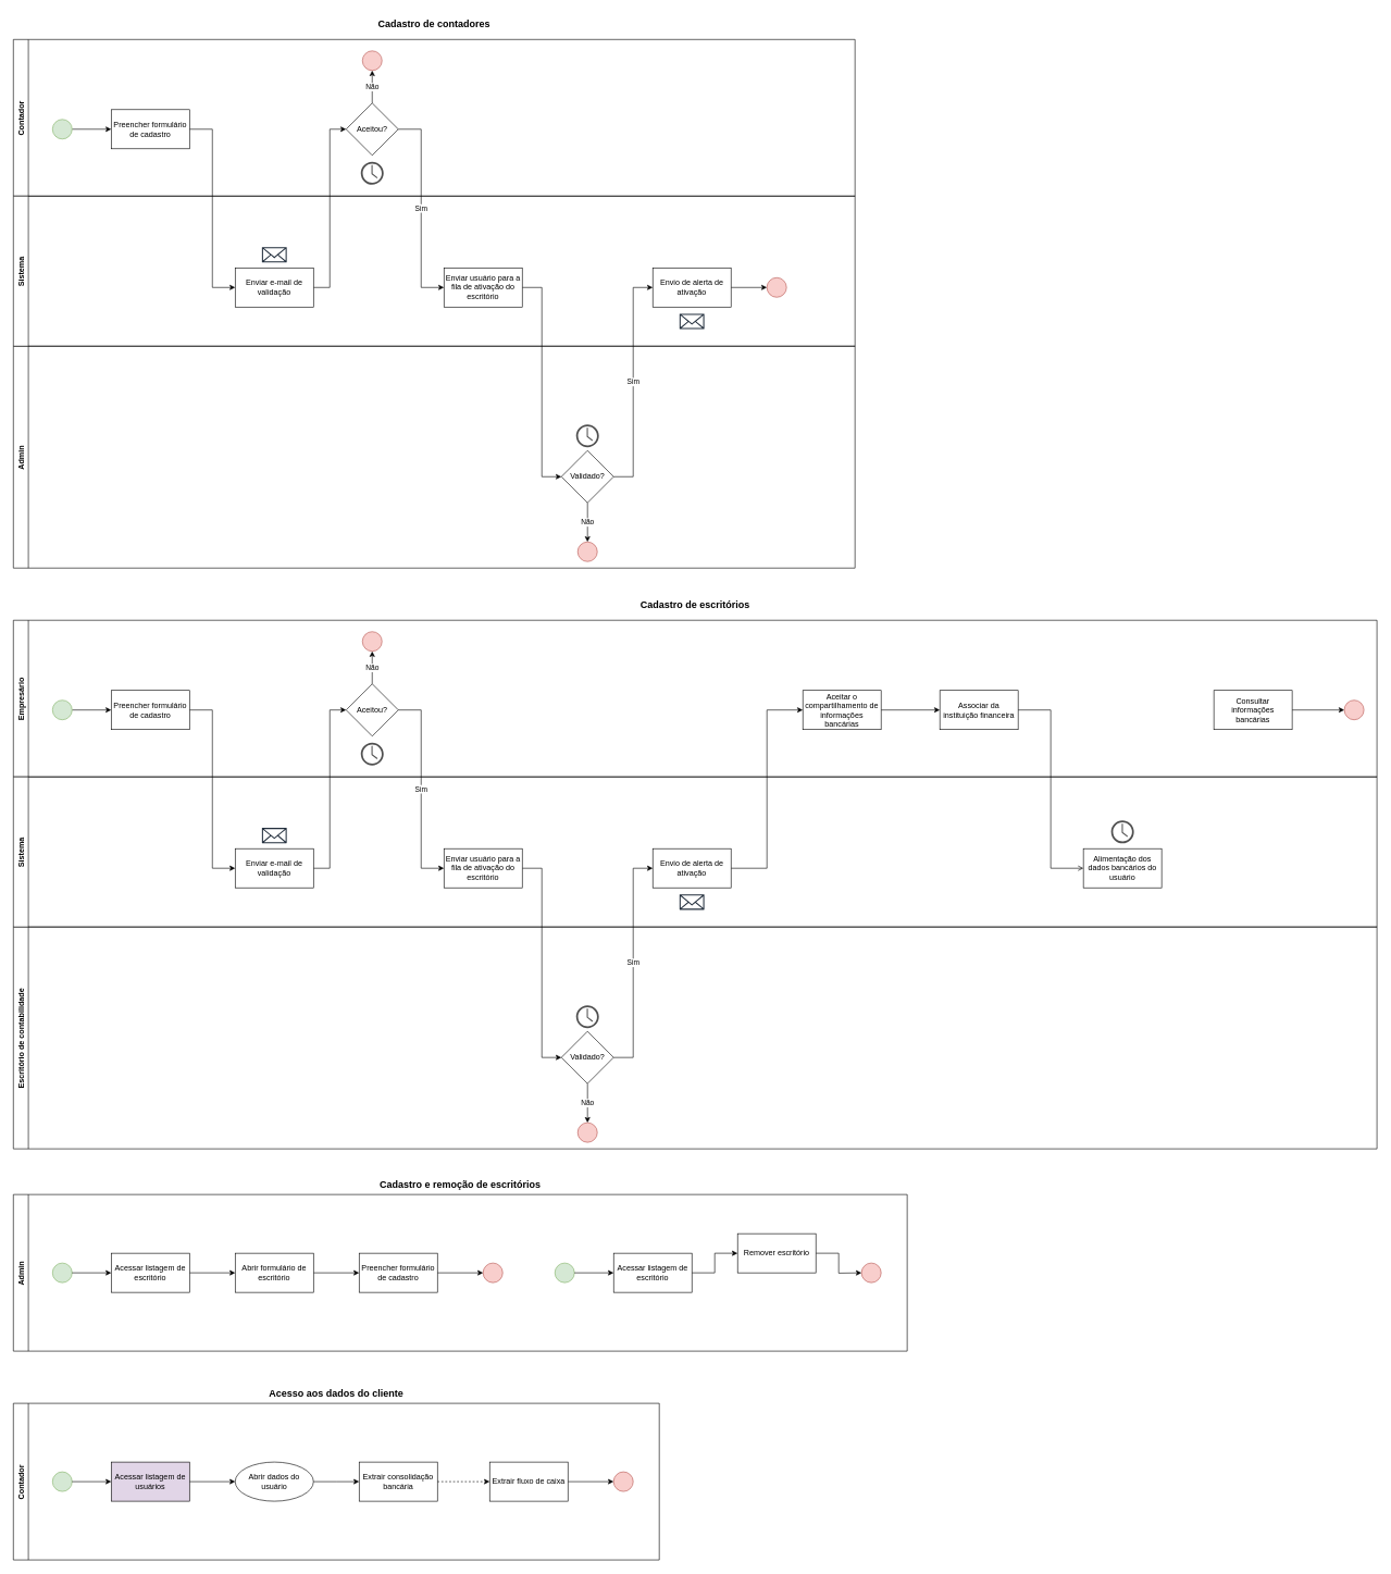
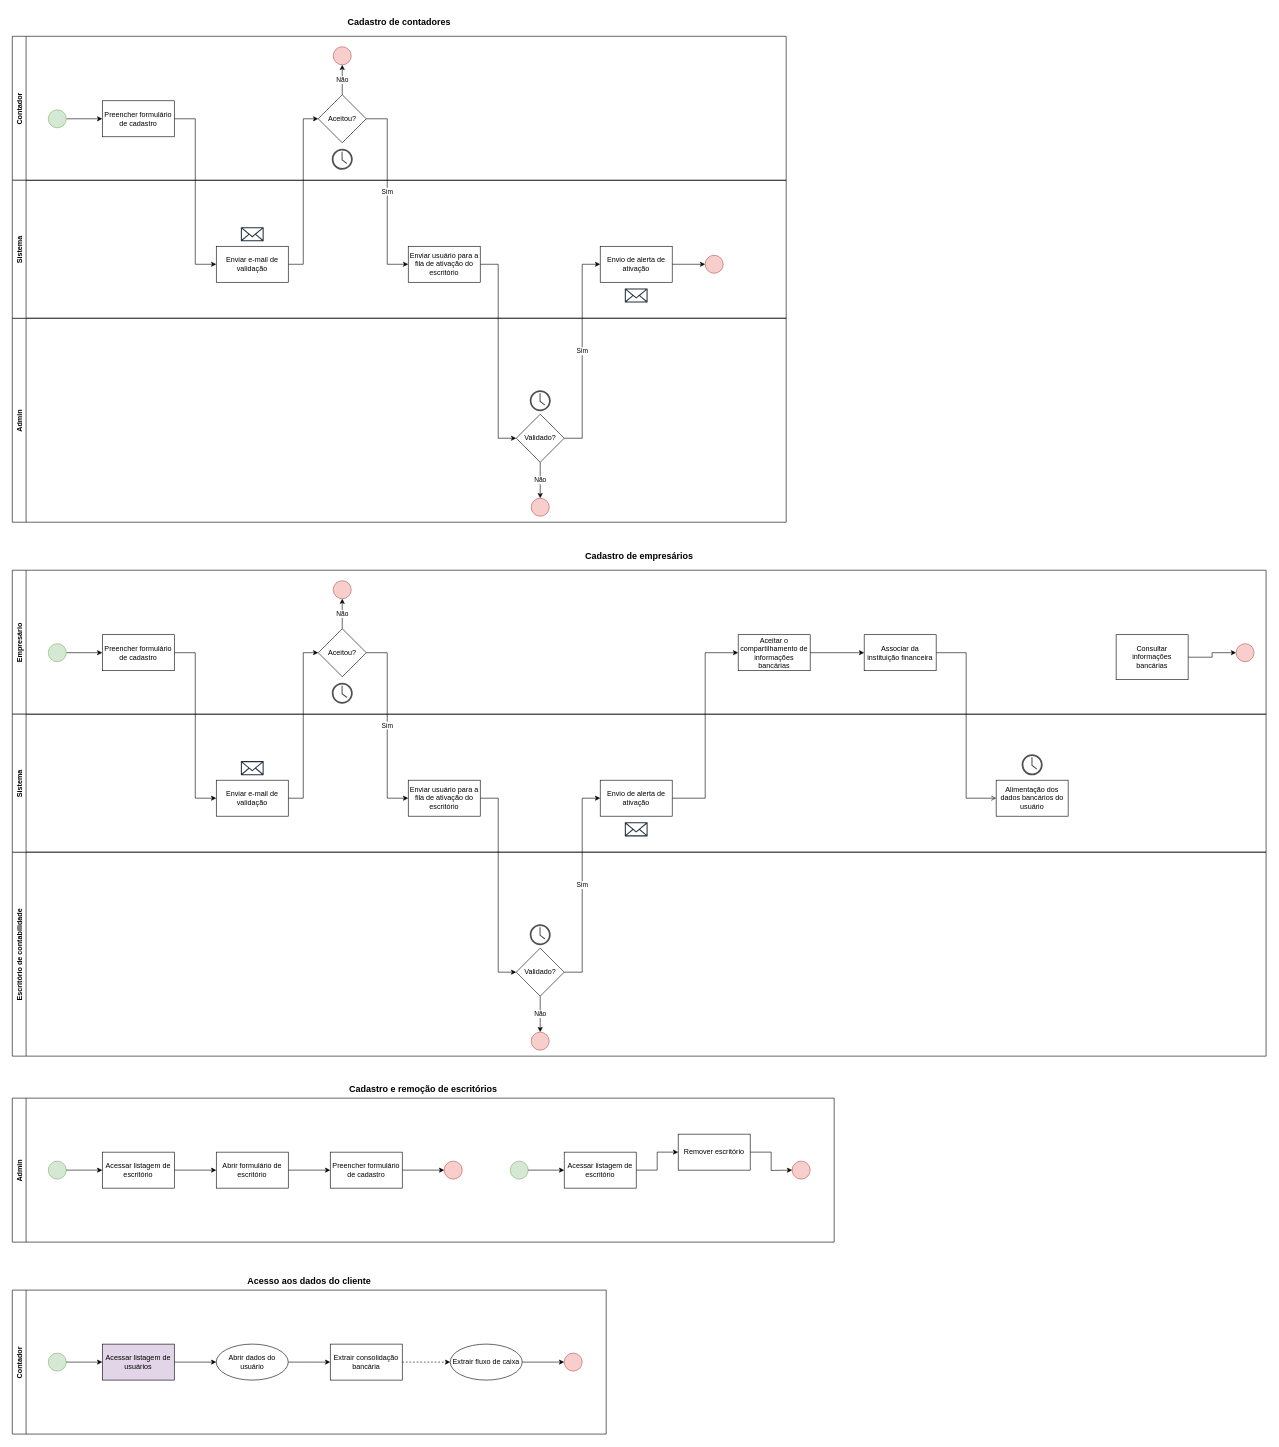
- <mxCell id="53" value="&lt;b&gt;&lt;font style=&quot;font-size: 15px;&quot;&gt;Cadastro de escritórios&lt;/font&gt;&lt;/b&gt;" style="text;html=1;strokeColor=none;fillColor=none;align=center;verticalAlign=middle;whiteSpace=wrap;rounded=0;" vertex="1" parent="1"><mxGeometry width="2090" height="30" as="geometry" x="20" y="910" /></mxCell>
+ <mxCell id="53" value="&lt;b&gt;&lt;font style=&quot;font-size: 15px;&quot;&gt;Cadastro de empresários&lt;/font&gt;&lt;/b&gt;" style="text;html=1;strokeColor=none;fillColor=none;align=center;verticalAlign=middle;whiteSpace=wrap;rounded=0;" vertex="1" parent="1"><mxGeometry width="2090" height="30" as="geometry" x="20" y="910" /></mxCell>
- <mxCell id="31" value="Consultar informações bancárias" style="rounded=0;whiteSpace=wrap;html=1;" vertex="1" parent="1"><mxGeometry x="1860" y="1057.5" width="120" height="60" as="geometry" /></mxCell>
+ <mxCell id="31" value="Consultar informações bancárias" style="rounded=0;whiteSpace=wrap;html=1;" vertex="1" parent="1"><mxGeometry x="1860" y="1057.5" width="120" height="75" as="geometry" /></mxCell>
- <mxCell id="65" value="Extrair&amp;nbsp;fluxo de caixa" style="rounded=0;whiteSpace=wrap;html=1;" vertex="1" parent="55"><mxGeometry x="730" y="90" width="120" height="60" as="geometry" /></mxCell>
+ <mxCell id="65" value="Extrair&amp;nbsp;fluxo de caixa" style="ellipse;whiteSpace=wrap;html=1;" vertex="1" parent="55"><mxGeometry x="730" y="90" width="120" height="60" as="geometry" /></mxCell>
